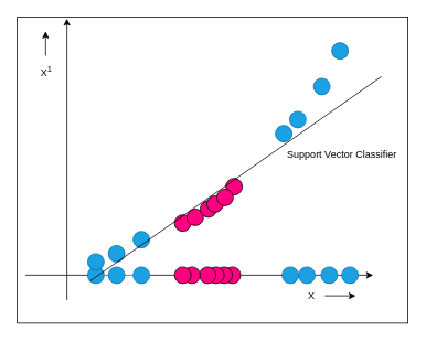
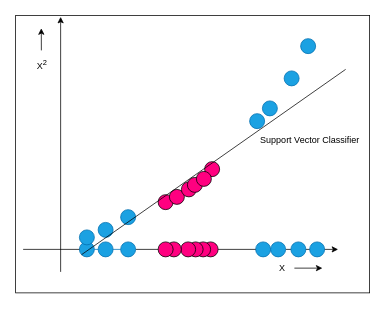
- <mxCell id="44" value="X&lt;sup&gt;1&lt;/sup&gt;" style="text;html=1;resizable=0;autosize=1;align=center;verticalAlign=middle;points=[];fillColor=none;strokeColor=none;rounded=0;" vertex="1" parent="1"><mxGeometry x="35" y="71" width="40" height="30" as="geometry" /></mxCell>
+ <mxCell id="44" value="X&lt;sup&gt;2&lt;/sup&gt;" style="text;html=1;resizable=0;autosize=1;align=center;verticalAlign=middle;points=[];fillColor=none;strokeColor=none;rounded=0;" vertex="1" parent="1"><mxGeometry x="35" y="71" width="40" height="30" as="geometry" /></mxCell>
